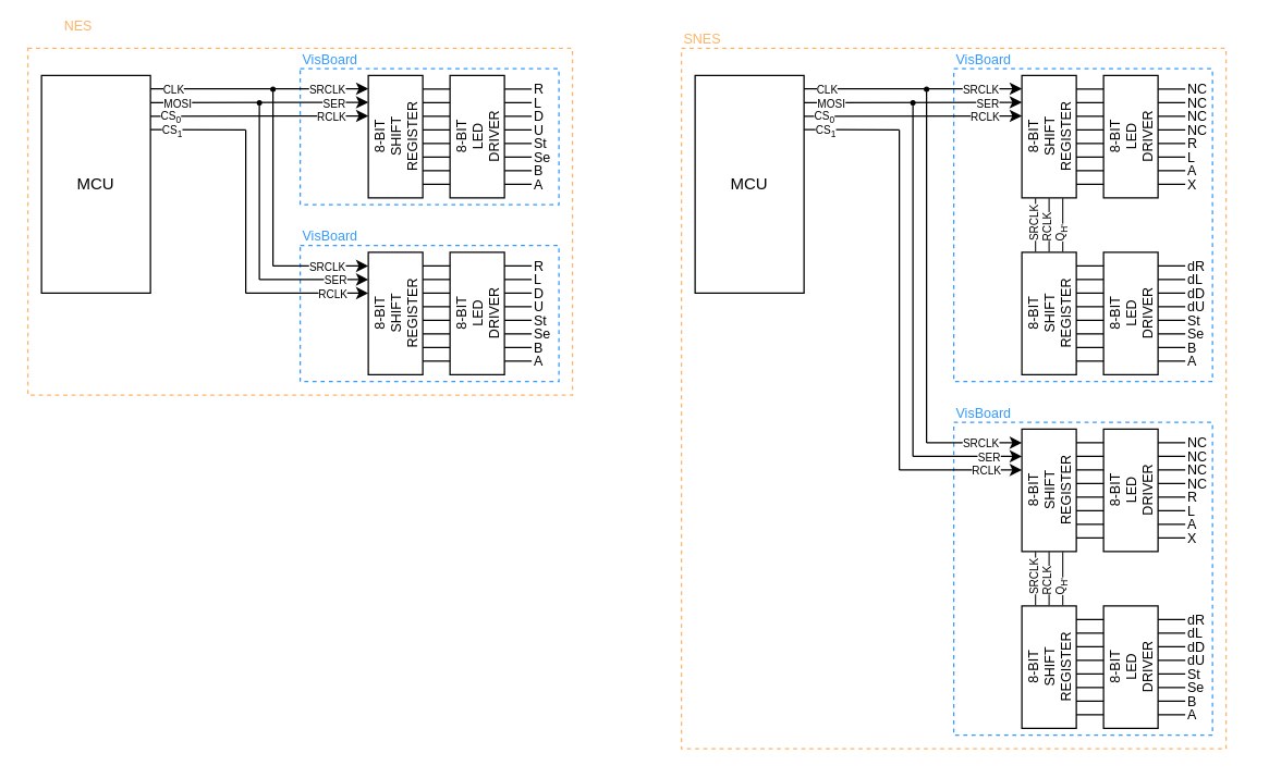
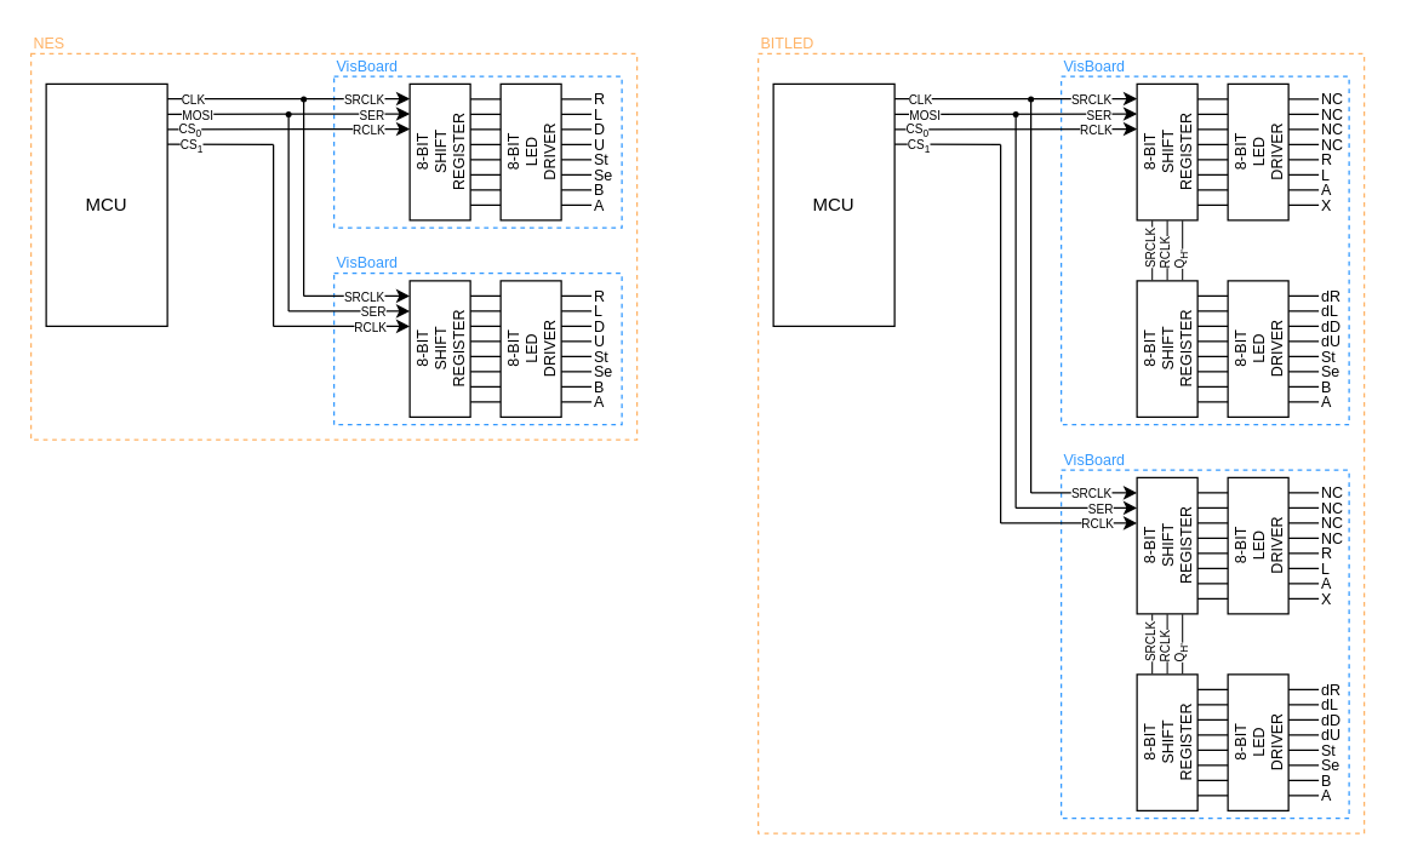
- <mxCell id="53" value="NES" style="text;html=1;strokeColor=none;fillColor=none;align=left;verticalAlign=middle;whiteSpace=wrap;rounded=0;shadow=0;glass=0;dashed=1;sketch=0;fontSize=10;fontColor=#FFB366;fontStyle=0" parent="1" vertex="1"><mxGeometry x="45" y="10" width="105" height="15" as="geometry" /></mxCell>
+ <mxCell id="53" value="NES" style="text;html=1;strokeColor=none;fillColor=none;align=left;verticalAlign=middle;whiteSpace=wrap;rounded=0;shadow=0;glass=0;dashed=1;sketch=0;fontSize=10;fontColor=#FFB366;fontStyle=0" parent="1" vertex="1"><mxGeometry x="20" y="20" width="105" height="15" as="geometry" /></mxCell>
- <mxCell id="95" value="SNES" style="text;html=1;strokeColor=none;fillColor=none;align=left;verticalAlign=middle;whiteSpace=wrap;rounded=0;shadow=0;glass=0;dashed=1;sketch=0;fontSize=10;fontColor=#FFB366;fontStyle=0" parent="1" vertex="1"><mxGeometry x="500" y="20" width="105" height="15" as="geometry" /></mxCell>
+ <mxCell id="95" value="BITLED" style="text;html=1;strokeColor=none;fillColor=none;align=left;verticalAlign=middle;whiteSpace=wrap;rounded=0;shadow=0;glass=0;dashed=1;sketch=0;fontSize=10;fontColor=#FFB366;fontStyle=0" parent="1" vertex="1"><mxGeometry x="500" y="20" width="105" height="15" as="geometry" /></mxCell>
